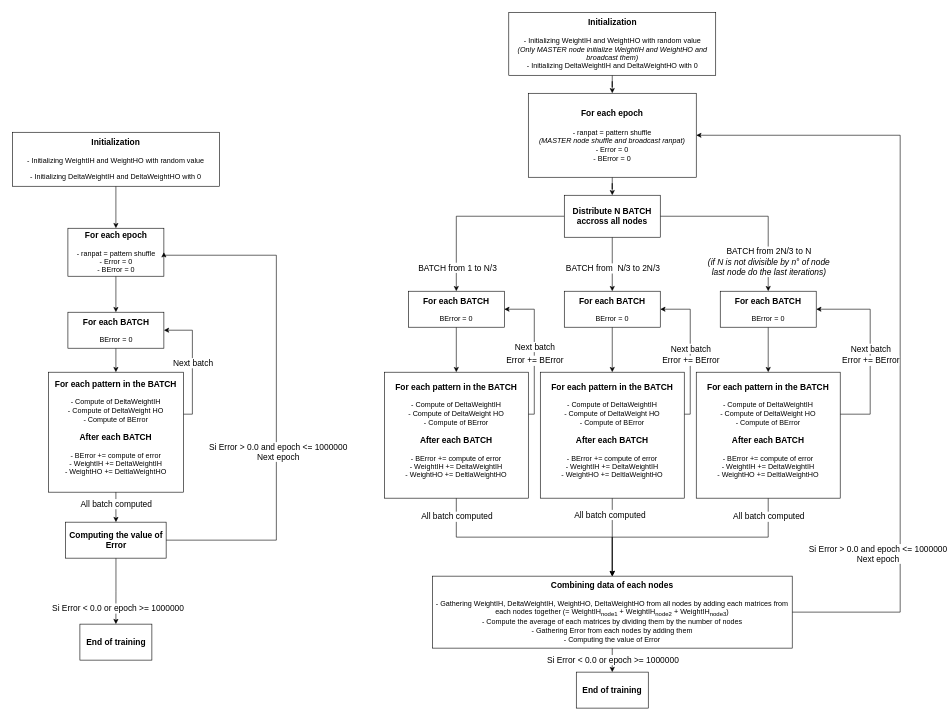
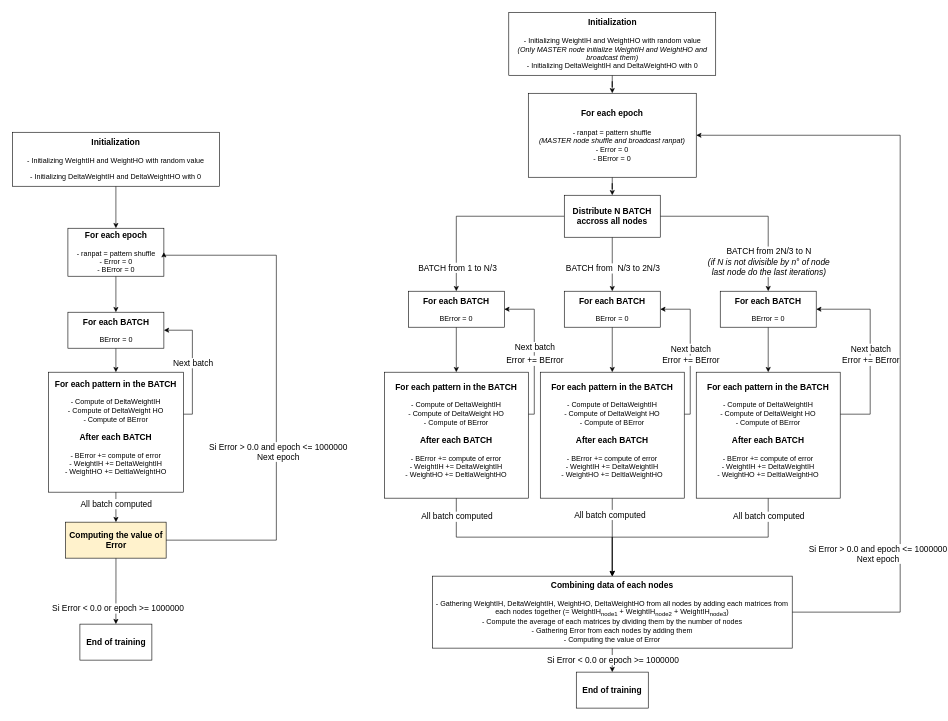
- <mxCell id="41" value="&lt;b&gt;&lt;font style=&quot;font-size: 14px&quot;&gt;Computing the value of Error&lt;/font&gt;&lt;/b&gt;" style="rounded=0;whiteSpace=wrap;html=1;align=center;" vertex="1" parent="1"><mxGeometry x="108.75" y="870" width="167.5" height="60" as="geometry" /></mxCell>
+ <mxCell id="41" value="&lt;b&gt;&lt;font style=&quot;font-size: 14px&quot;&gt;Computing the value of Error&lt;/font&gt;&lt;/b&gt;" style="rounded=0;whiteSpace=wrap;html=1;align=center;fillColor=#fff2cc;" vertex="1" parent="1"><mxGeometry x="108.75" y="870" width="167.5" height="60" as="geometry" /></mxCell>
